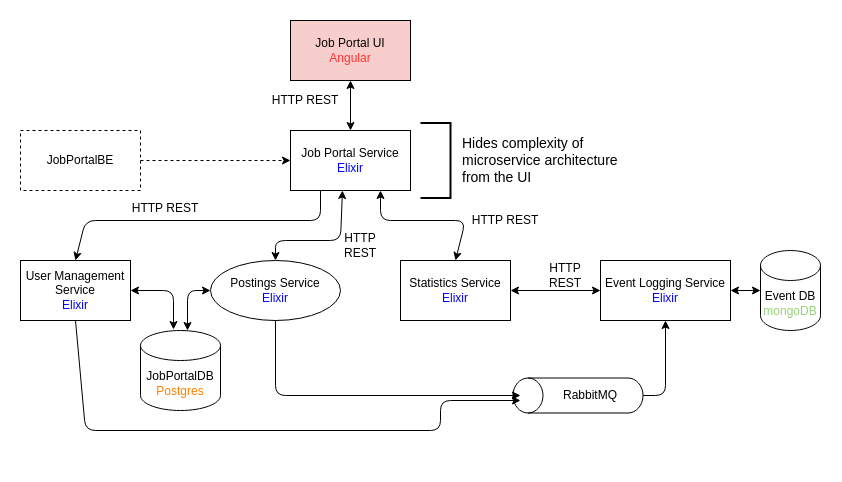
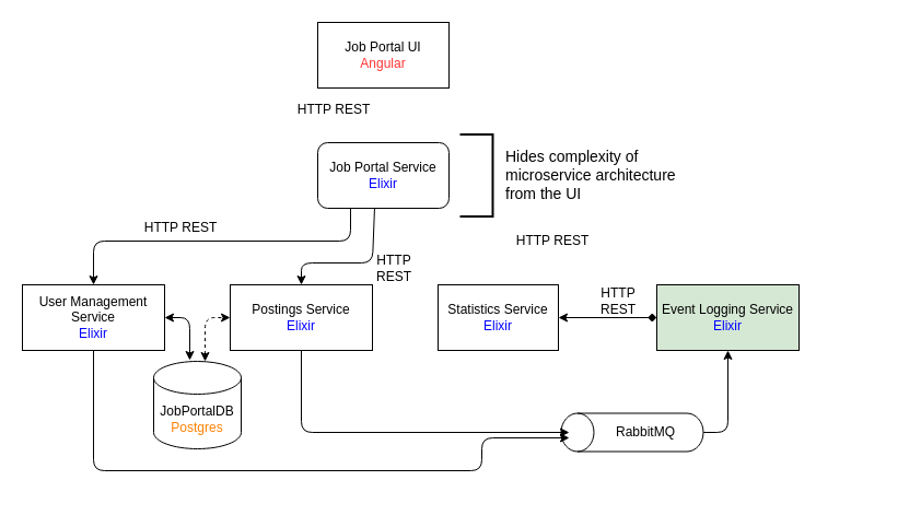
- <mxCell id="2" value="Job Portal UI&lt;br&gt;&lt;font color=&quot;#ff3333&quot;&gt;Angular&lt;/font&gt;" style="rounded=0;whiteSpace=wrap;html=1;fillColor=#f8cecc;" vertex="1" parent="1"><mxGeometry x="290" y="20" width="120" height="60" as="geometry" /></mxCell>
+ <mxCell id="2" value="Job Portal UI&lt;br&gt;&lt;font color=&quot;#ff3333&quot;&gt;Angular&lt;/font&gt;" style="rounded=0;whiteSpace=wrap;html=1;" vertex="1" parent="1"><mxGeometry x="290" y="20" width="120" height="60" as="geometry" /></mxCell>
- <mxCell id="24" value="" style="endArrow=classic;startArrow=classic;html=1;exitX=0.5;exitY=0;exitDx=0;exitDy=0;entryX=0.5;entryY=1;entryDx=0;entryDy=0;" edge="1" parent="1" source="3" target="2"><mxGeometry width="50" height="50" relative="1" as="geometry"><mxPoint x="330" y="220" as="sourcePoint" /><mxPoint x="380" y="170" as="targetPoint" /></mxGeometry></mxCell>
- <mxCell id="8" value="JobPortalBE" style="rounded=0;whiteSpace=wrap;html=1;dashed=1;" vertex="1" parent="1"><mxGeometry x="20" y="130" width="120" height="60" as="geometry" /></mxCell>
- <mxCell id="9" value="" style="endArrow=classic;html=1;exitX=1;exitY=0.5;exitDx=0;exitDy=0;entryX=0;entryY=0.5;entryDx=0;entryDy=0;dashed=1;" edge="1" parent="1" source="8" target="3"><mxGeometry width="50" height="50" relative="1" as="geometry"><mxPoint x="330" y="250" as="sourcePoint" /><mxPoint x="380" y="200" as="targetPoint" /></mxGeometry></mxCell>
- <mxCell id="3" value="Job Portal Service&lt;br&gt;&lt;font color=&quot;#0000ff&quot;&gt;Elixir&lt;/font&gt;" style="rounded=0;whiteSpace=wrap;html=1;" vertex="1" parent="1"><mxGeometry x="290" y="130" width="120" height="60" as="geometry" /></mxCell>
+ <mxCell id="3" value="Job Portal Service&lt;br&gt;&lt;font color=&quot;#0000ff&quot;&gt;Elixir&lt;/font&gt;" style="whiteSpace=wrap;html=1;rounded=1;" vertex="1" parent="1"><mxGeometry x="290" y="130" width="120" height="60" as="geometry" /></mxCell>
- <mxCell id="15" value="" style="endArrow=classic;startArrow=classic;html=1;exitX=0.5;exitY=0;exitDx=0;exitDy=0;entryX=0.433;entryY=1;entryDx=0;entryDy=0;entryPerimeter=0;" edge="1" parent="1" source="6" target="3"><mxGeometry width="50" height="50" relative="1" as="geometry"><mxPoint x="330" y="250" as="sourcePoint" /><mxPoint x="380" y="200" as="targetPoint" /><Array as="points"><mxPoint x="275" y="240" /><mxPoint x="340" y="240" /></Array></mxGeometry></mxCell>
+ <mxCell id="15" value="" style="endArrow=none;startArrow=classic;html=1;exitX=0.5;exitY=0;exitDx=0;exitDy=0;entryX=0.433;entryY=1;entryDx=0;entryDy=0;entryPerimeter=0;" edge="1" parent="1" source="6" target="3"><mxGeometry width="50" height="50" relative="1" as="geometry"><mxPoint x="330" y="250" as="sourcePoint" /><mxPoint x="380" y="200" as="targetPoint" /><Array as="points"><mxPoint x="275" y="240" /><mxPoint x="340" y="240" /></Array></mxGeometry></mxCell>
- <mxCell id="16" value="" style="endArrow=classic;startArrow=classic;html=1;entryX=0.5;entryY=0;entryDx=0;entryDy=0;exitX=0.75;exitY=1;exitDx=0;exitDy=0;" edge="1" parent="1" source="3" target="7"><mxGeometry width="50" height="50" relative="1" as="geometry"><mxPoint x="350" y="190" as="sourcePoint" /><mxPoint x="380" y="200" as="targetPoint" /><Array as="points"><mxPoint x="380" y="220" /><mxPoint x="465" y="220" /></Array></mxGeometry></mxCell>
- <mxCell id="4" value="User Management Service&lt;br&gt;&lt;font color=&quot;#0000ff&quot;&gt;Elixir&lt;/font&gt;" style="rounded=0;whiteSpace=wrap;html=1;" vertex="1" parent="1"><mxGeometry x="20" y="260" width="110" height="60" as="geometry" /></mxCell>
+ <mxCell id="4" value="User Management Service&lt;br&gt;&lt;font color=&quot;#0000ff&quot;&gt;Elixir&lt;/font&gt;" style="rounded=0;whiteSpace=wrap;html=1;" vertex="1" parent="1"><mxGeometry x="20" y="260" width="130" height="60" as="geometry" /></mxCell>
- <mxCell id="6" value="Postings Service&lt;br&gt;&lt;font color=&quot;#0000ff&quot;&gt;Elixir&lt;/font&gt;" style="ellipse;whiteSpace=wrap;html=1;" vertex="1" parent="1"><mxGeometry x="210" y="260" width="130" height="60" as="geometry" /></mxCell>
+ <mxCell id="6" value="Postings Service&lt;br&gt;&lt;font color=&quot;#0000ff&quot;&gt;Elixir&lt;/font&gt;" style="rounded=0;whiteSpace=wrap;html=1;" vertex="1" parent="1"><mxGeometry x="210" y="260" width="130" height="60" as="geometry" /></mxCell>
- <mxCell id="21" value="" style="endArrow=classic;startArrow=classic;html=1;exitX=1;exitY=0.5;exitDx=0;exitDy=0;entryX=0;entryY=0.5;entryDx=0;entryDy=0;" edge="1" parent="1" source="7" target="5"><mxGeometry width="50" height="50" relative="1" as="geometry"><mxPoint x="330" y="250" as="sourcePoint" /><mxPoint x="380" y="200" as="targetPoint" /></mxGeometry></mxCell>
+ <mxCell id="21" value="" style="endArrow=diamond;startArrow=classic;html=1;exitX=1;exitY=0.5;exitDx=0;exitDy=0;entryX=0;entryY=0.5;entryDx=0;entryDy=0;" edge="1" parent="1" source="7" target="5"><mxGeometry width="50" height="50" relative="1" as="geometry"><mxPoint x="330" y="250" as="sourcePoint" /><mxPoint x="380" y="200" as="targetPoint" /></mxGeometry></mxCell>
- <mxCell id="5" value="Event Logging Service&lt;br&gt;&lt;font color=&quot;#0000ff&quot;&gt;Elixir&lt;/font&gt;" style="rounded=0;whiteSpace=wrap;html=1;" vertex="1" parent="1"><mxGeometry x="600" y="260" width="130" height="60" as="geometry" /></mxCell>
+ <mxCell id="5" value="Event Logging Service&lt;br&gt;&lt;font color=&quot;#0000ff&quot;&gt;Elixir&lt;/font&gt;" style="rounded=0;whiteSpace=wrap;html=1;fillColor=#d5e8d4;" vertex="1" parent="1"><mxGeometry x="600" y="260" width="130" height="60" as="geometry" /></mxCell>
- <mxCell id="20" value="" style="endArrow=classic;startArrow=classic;html=1;exitX=1;exitY=0.5;exitDx=0;exitDy=0;entryX=0;entryY=0.5;entryDx=0;entryDy=0;entryPerimeter=0;" edge="1" parent="1" source="5" target="19"><mxGeometry width="50" height="50" relative="1" as="geometry"><mxPoint x="330" y="250" as="sourcePoint" /><mxPoint x="380" y="200" as="targetPoint" /></mxGeometry></mxCell>
- <mxCell id="19" value="Event DB&lt;br&gt;&lt;font color=&quot;#97d077&quot;&gt;mongoDB&lt;/font&gt;" style="shape=cylinder3;whiteSpace=wrap;html=1;boundedLbl=1;backgroundOutline=1;size=15;" vertex="1" parent="1"><mxGeometry x="760" y="250" width="60" height="80" as="geometry" /></mxCell>
- <mxCell id="31" value="" style="endArrow=classic;startArrow=classic;html=1;exitX=0.588;exitY=0;exitDx=0;exitDy=0;exitPerimeter=0;entryX=0;entryY=0.5;entryDx=0;entryDy=0;" edge="1" parent="1" source="18" target="6"><mxGeometry width="50" height="50" relative="1" as="geometry"><mxPoint x="330" y="200" as="sourcePoint" /><mxPoint x="380" y="150" as="targetPoint" /><Array as="points"><mxPoint x="187" y="290" /></Array></mxGeometry></mxCell>
+ <mxCell id="31" value="" style="endArrow=classic;startArrow=classic;html=1;exitX=0.588;exitY=0;exitDx=0;exitDy=0;exitPerimeter=0;entryX=0;entryY=0.5;entryDx=0;entryDy=0;dashed=1;" edge="1" parent="1" source="18" target="6"><mxGeometry width="50" height="50" relative="1" as="geometry"><mxPoint x="330" y="200" as="sourcePoint" /><mxPoint x="380" y="150" as="targetPoint" /><Array as="points"><mxPoint x="187" y="290" /></Array></mxGeometry></mxCell>
